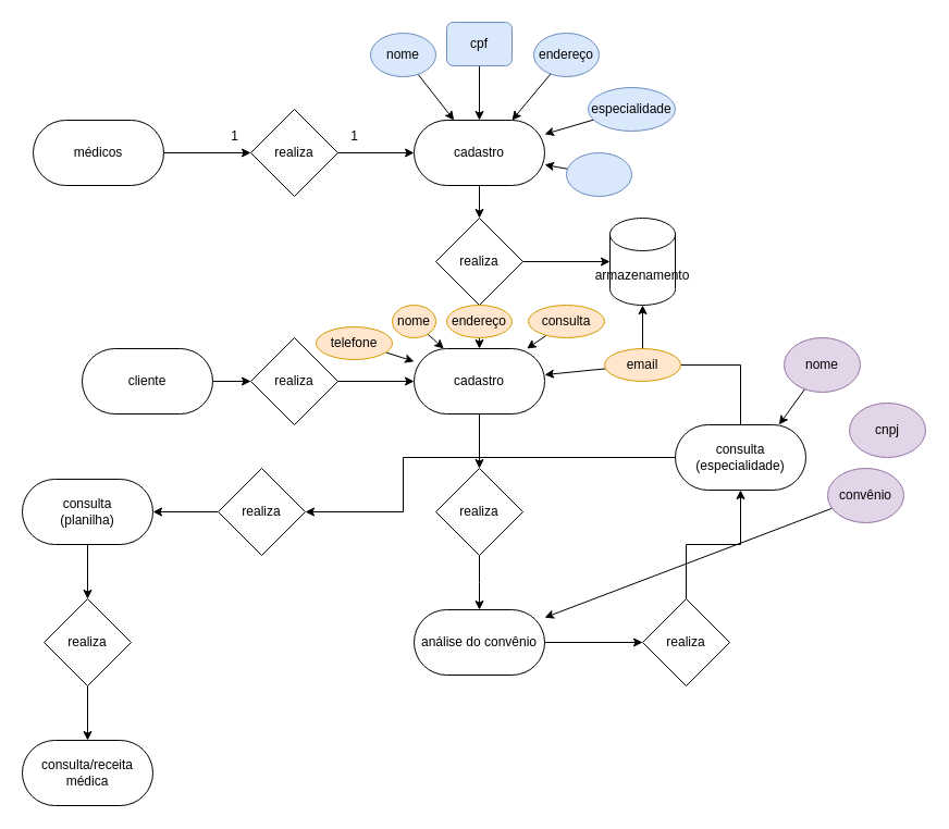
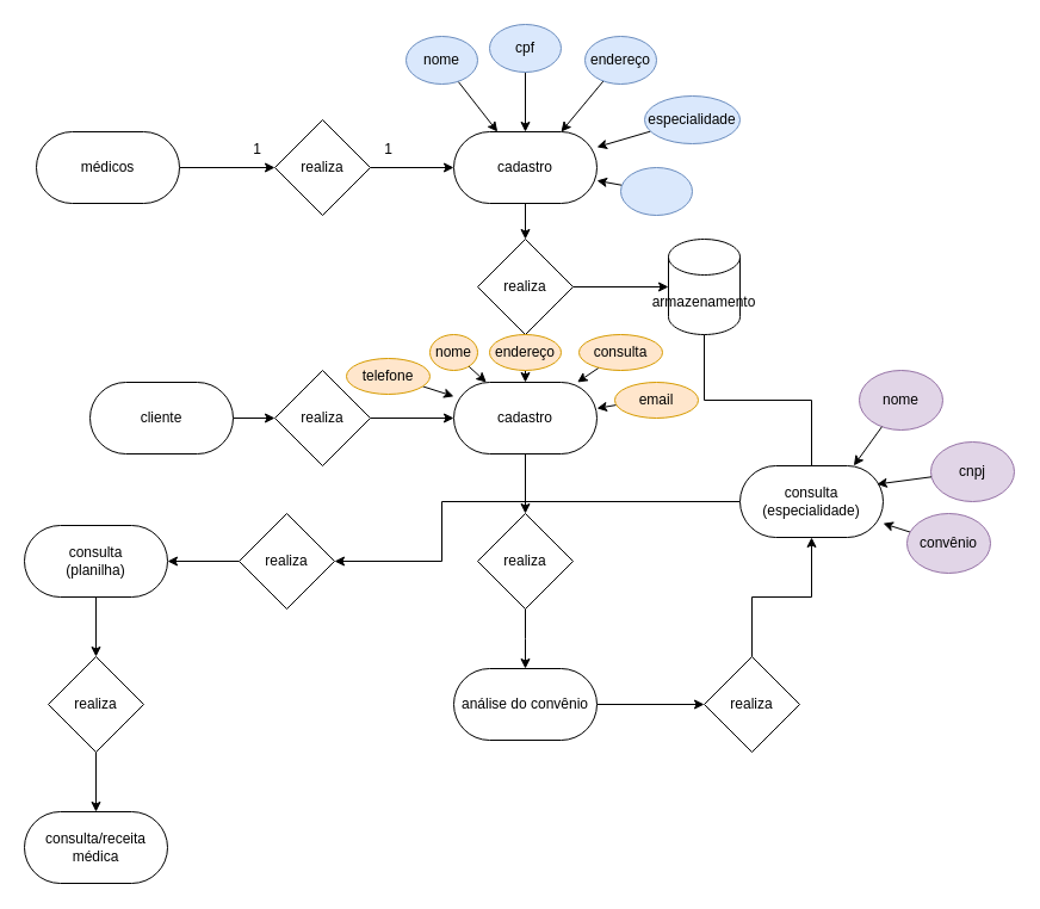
- <mxCell id="14" value="cpf" style="whiteSpace=wrap;html=1;fillColor=#dae8fc;strokeColor=#6c8ebf;rounded=1;" vertex="1" parent="1"><mxGeometry x="410" y="20" width="60" height="40" as="geometry" /></mxCell>
+ <mxCell id="14" value="cpf" style="ellipse;whiteSpace=wrap;html=1;fillColor=#dae8fc;strokeColor=#6c8ebf;" vertex="1" parent="1"><mxGeometry x="410" y="20" width="60" height="40" as="geometry" /></mxCell>
- <mxCell id="33" style="edgeStyle=orthogonalEdgeStyle;rounded=0;orthogonalLoop=1;jettySize=auto;html=1;entryX=0.5;entryY=1;entryDx=0;entryDy=0;entryPerimeter=0;" edge="1" parent="1" source="32" target="12"><mxGeometry relative="1" as="geometry" /></mxCell>
+ <mxCell id="33" style="edgeStyle=orthogonalEdgeStyle;rounded=0;orthogonalLoop=1;jettySize=auto;html=1;entryX=0.5;entryY=1;entryDx=0;entryDy=0;entryPerimeter=0;endArrow=none;" edge="1" parent="1" source="32" target="12"><mxGeometry relative="1" as="geometry" /></mxCell>
- <mxCell id="53" value="email" style="ellipse;whiteSpace=wrap;html=1;fillColor=#ffe6cc;strokeColor=#d79b00;" vertex="1" parent="1"><mxGeometry x="555" y="320" width="70" height="30" as="geometry" /></mxCell>
+ <mxCell id="53" value="email" style="ellipse;whiteSpace=wrap;html=1;fillColor=#ffe6cc;strokeColor=#d79b00;" vertex="1" parent="1"><mxGeometry x="515" y="320" width="70" height="30" as="geometry" /></mxCell>
+ <mxCell id="61" style="edgeStyle=none;rounded=0;orthogonalLoop=1;jettySize=auto;html=1;entryX=0.957;entryY=0.257;entryDx=0;entryDy=0;entryPerimeter=0;" edge="1" parent="1" source="43" target="32"><mxGeometry relative="1" as="geometry" /></mxCell>
- <mxCell id="40" style="edgeStyle=none;rounded=0;orthogonalLoop=1;jettySize=auto;html=1;" edge="1" parent="1" source="41" target="37"><mxGeometry relative="1" as="geometry" /></mxCell>
+ <mxCell id="40" style="edgeStyle=none;rounded=0;orthogonalLoop=1;jettySize=auto;html=1;" edge="1" parent="1" source="41" target="32"><mxGeometry relative="1" as="geometry" /></mxCell>
